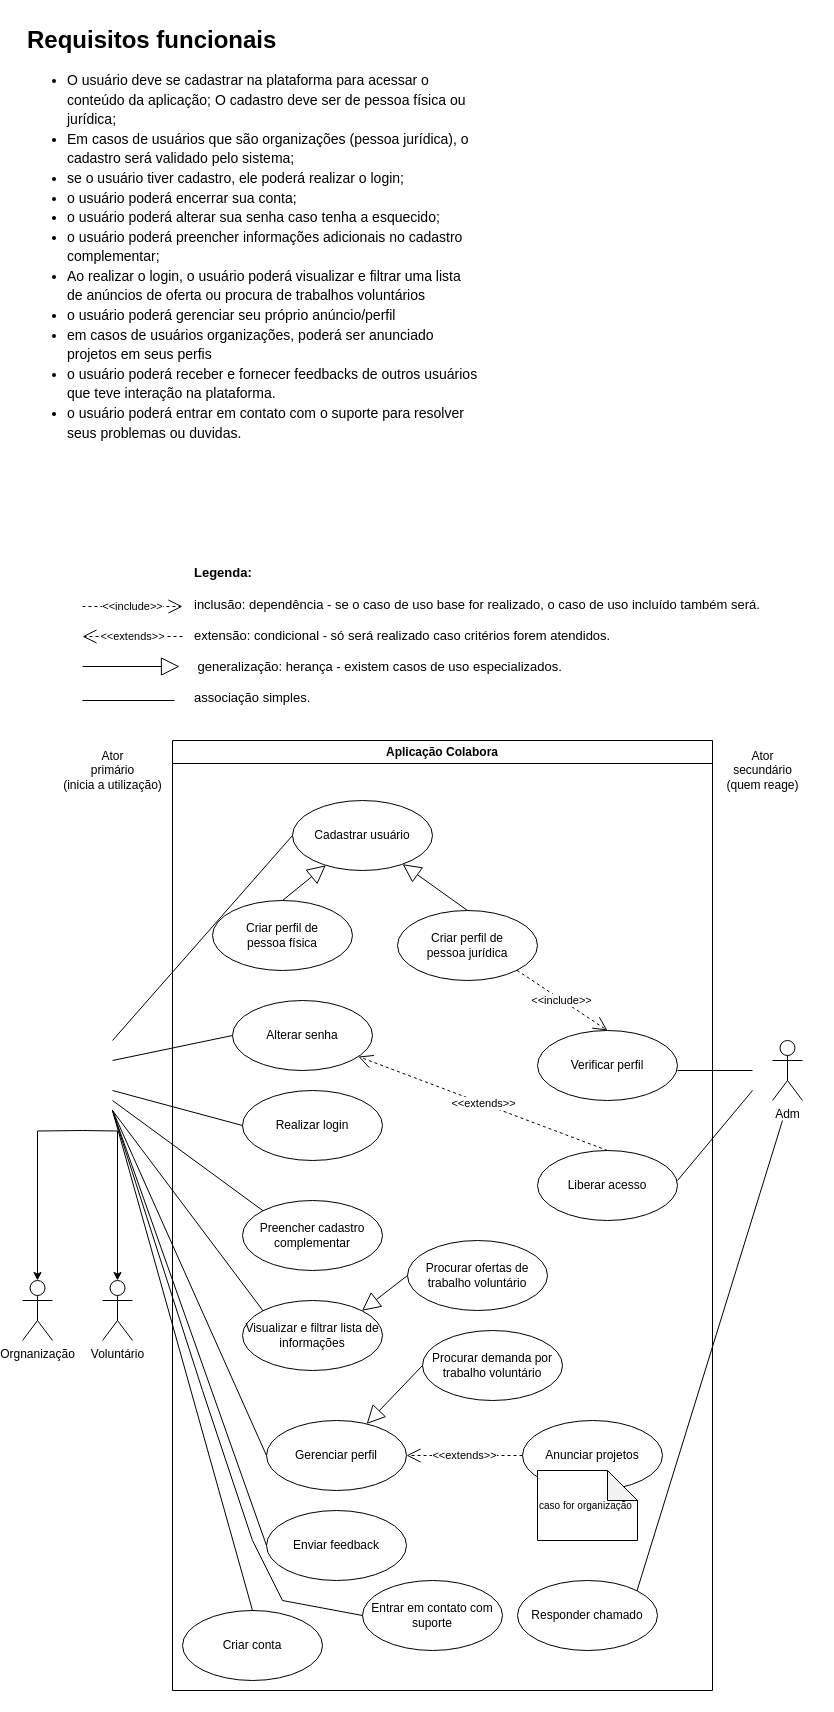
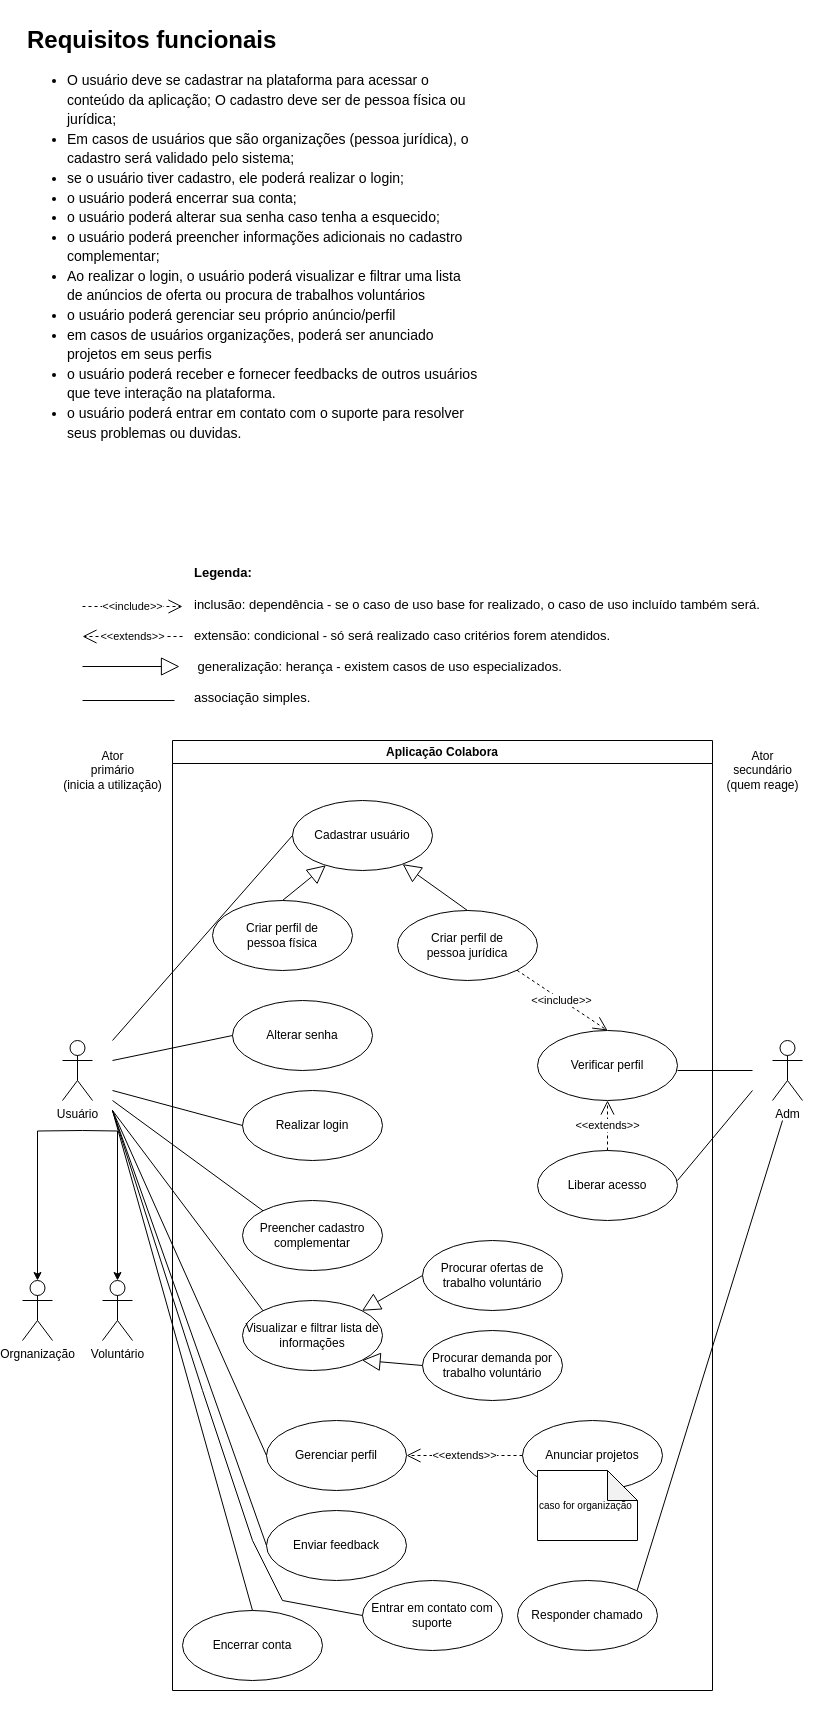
+ <mxCell id="5" value="Usuário" style="shape=umlActor;verticalLabelPosition=bottom;verticalAlign=top;html=1;outlineConnect=0;" vertex="1" parent="1"><mxGeometry x="60" y="1040" width="30" height="60" as="geometry" /></mxCell>
- <mxCell id="20" value="&amp;lt;&amp;lt;extends&amp;gt;&amp;gt;" style="endArrow=open;endSize=12;dashed=1;html=1;rounded=0;exitX=0.5;exitY=0;exitDx=0;exitDy=0;" edge="1" parent="7" source="12" target="16"><mxGeometry width="160" relative="1" as="geometry"><mxPoint x="280" y="420" as="sourcePoint" /><mxPoint x="440" y="420" as="targetPoint" /></mxGeometry></mxCell>
+ <mxCell id="20" value="&amp;lt;&amp;lt;extends&amp;gt;&amp;gt;" style="endArrow=open;endSize=12;dashed=1;html=1;rounded=0;entryX=0.5;entryY=1;entryDx=0;entryDy=0;exitX=0.5;exitY=0;exitDx=0;exitDy=0;" edge="1" parent="7" source="12" target="11"><mxGeometry width="160" relative="1" as="geometry"><mxPoint x="280" y="420" as="sourcePoint" /><mxPoint x="440" y="420" as="targetPoint" /></mxGeometry></mxCell>
- <mxCell id="25" value="Procurar ofertas de trabalho voluntário" style="ellipse;whiteSpace=wrap;html=1;" vertex="1" parent="7"><mxGeometry x="235" y="500" width="140" height="70" as="geometry" /></mxCell>
+ <mxCell id="25" value="Procurar ofertas de trabalho voluntário" style="ellipse;whiteSpace=wrap;html=1;" vertex="1" parent="7"><mxGeometry x="250" y="500" width="140" height="70" as="geometry" /></mxCell>
- <mxCell id="27" value="" style="endArrow=block;endSize=16;endFill=0;html=1;rounded=0;exitX=0;exitY=0.5;exitDx=0;exitDy=0;" edge="1" parent="7" source="24" target="28"><mxGeometry width="160" relative="1" as="geometry"><mxPoint x="230" y="440" as="sourcePoint" /><mxPoint x="390" y="440" as="targetPoint" /></mxGeometry></mxCell>
+ <mxCell id="27" value="" style="endArrow=block;endSize=16;endFill=0;html=1;rounded=0;entryX=1;entryY=1;entryDx=0;entryDy=0;exitX=0;exitY=0.5;exitDx=0;exitDy=0;" edge="1" parent="7" source="24" target="23"><mxGeometry width="160" relative="1" as="geometry"><mxPoint x="230" y="440" as="sourcePoint" /><mxPoint x="390" y="440" as="targetPoint" /></mxGeometry></mxCell>
- <mxCell id="15" value="Criar conta" style="ellipse;whiteSpace=wrap;html=1;" vertex="1" parent="7"><mxGeometry x="10" y="870" width="140" height="70" as="geometry" /></mxCell>
+ <mxCell id="15" value="Encerrar conta" style="ellipse;whiteSpace=wrap;html=1;" vertex="1" parent="7"><mxGeometry x="10" y="870" width="140" height="70" as="geometry" /></mxCell>
